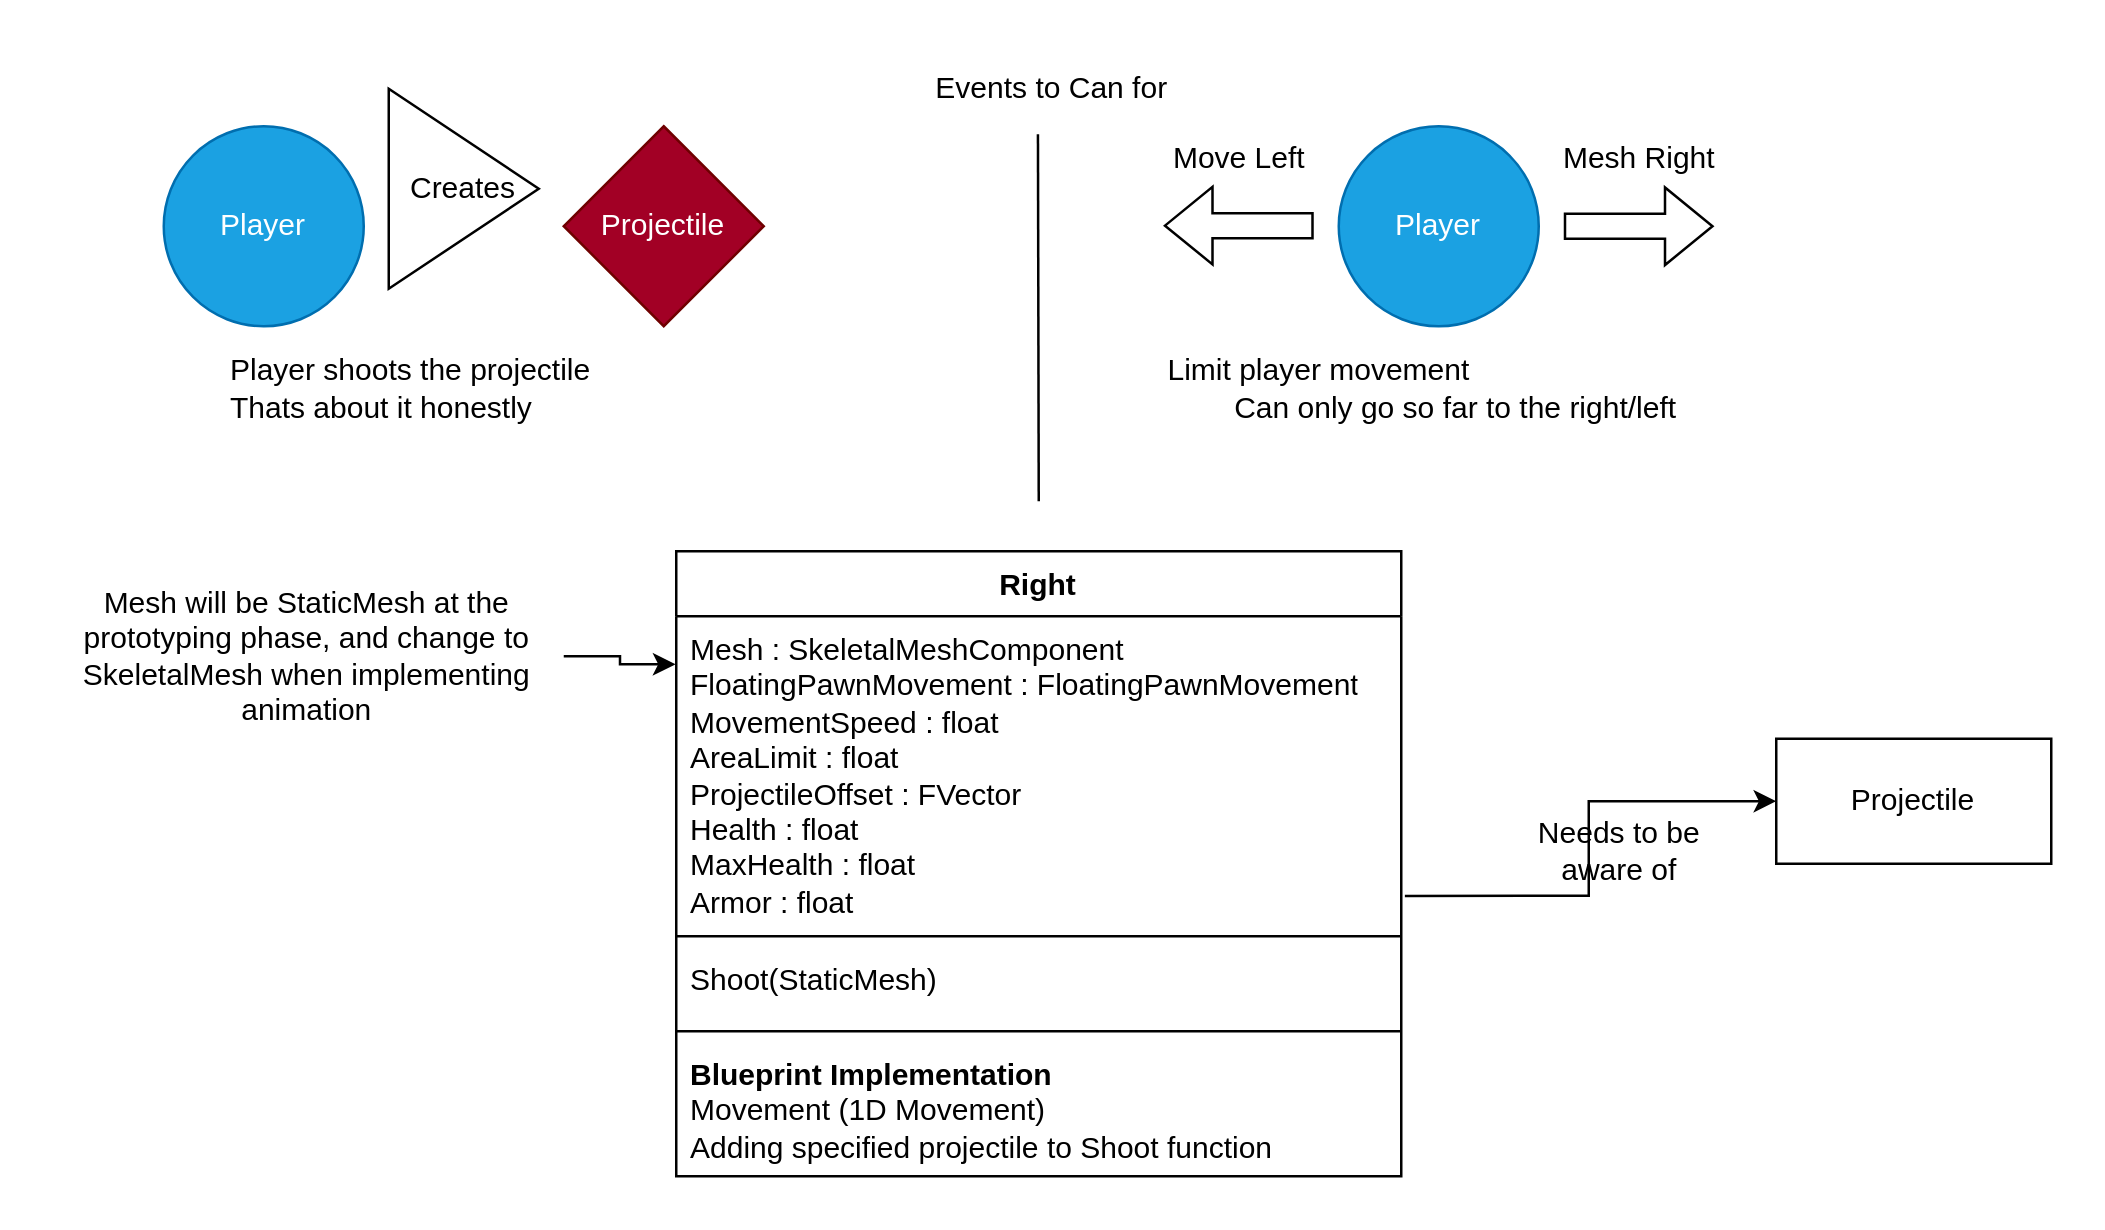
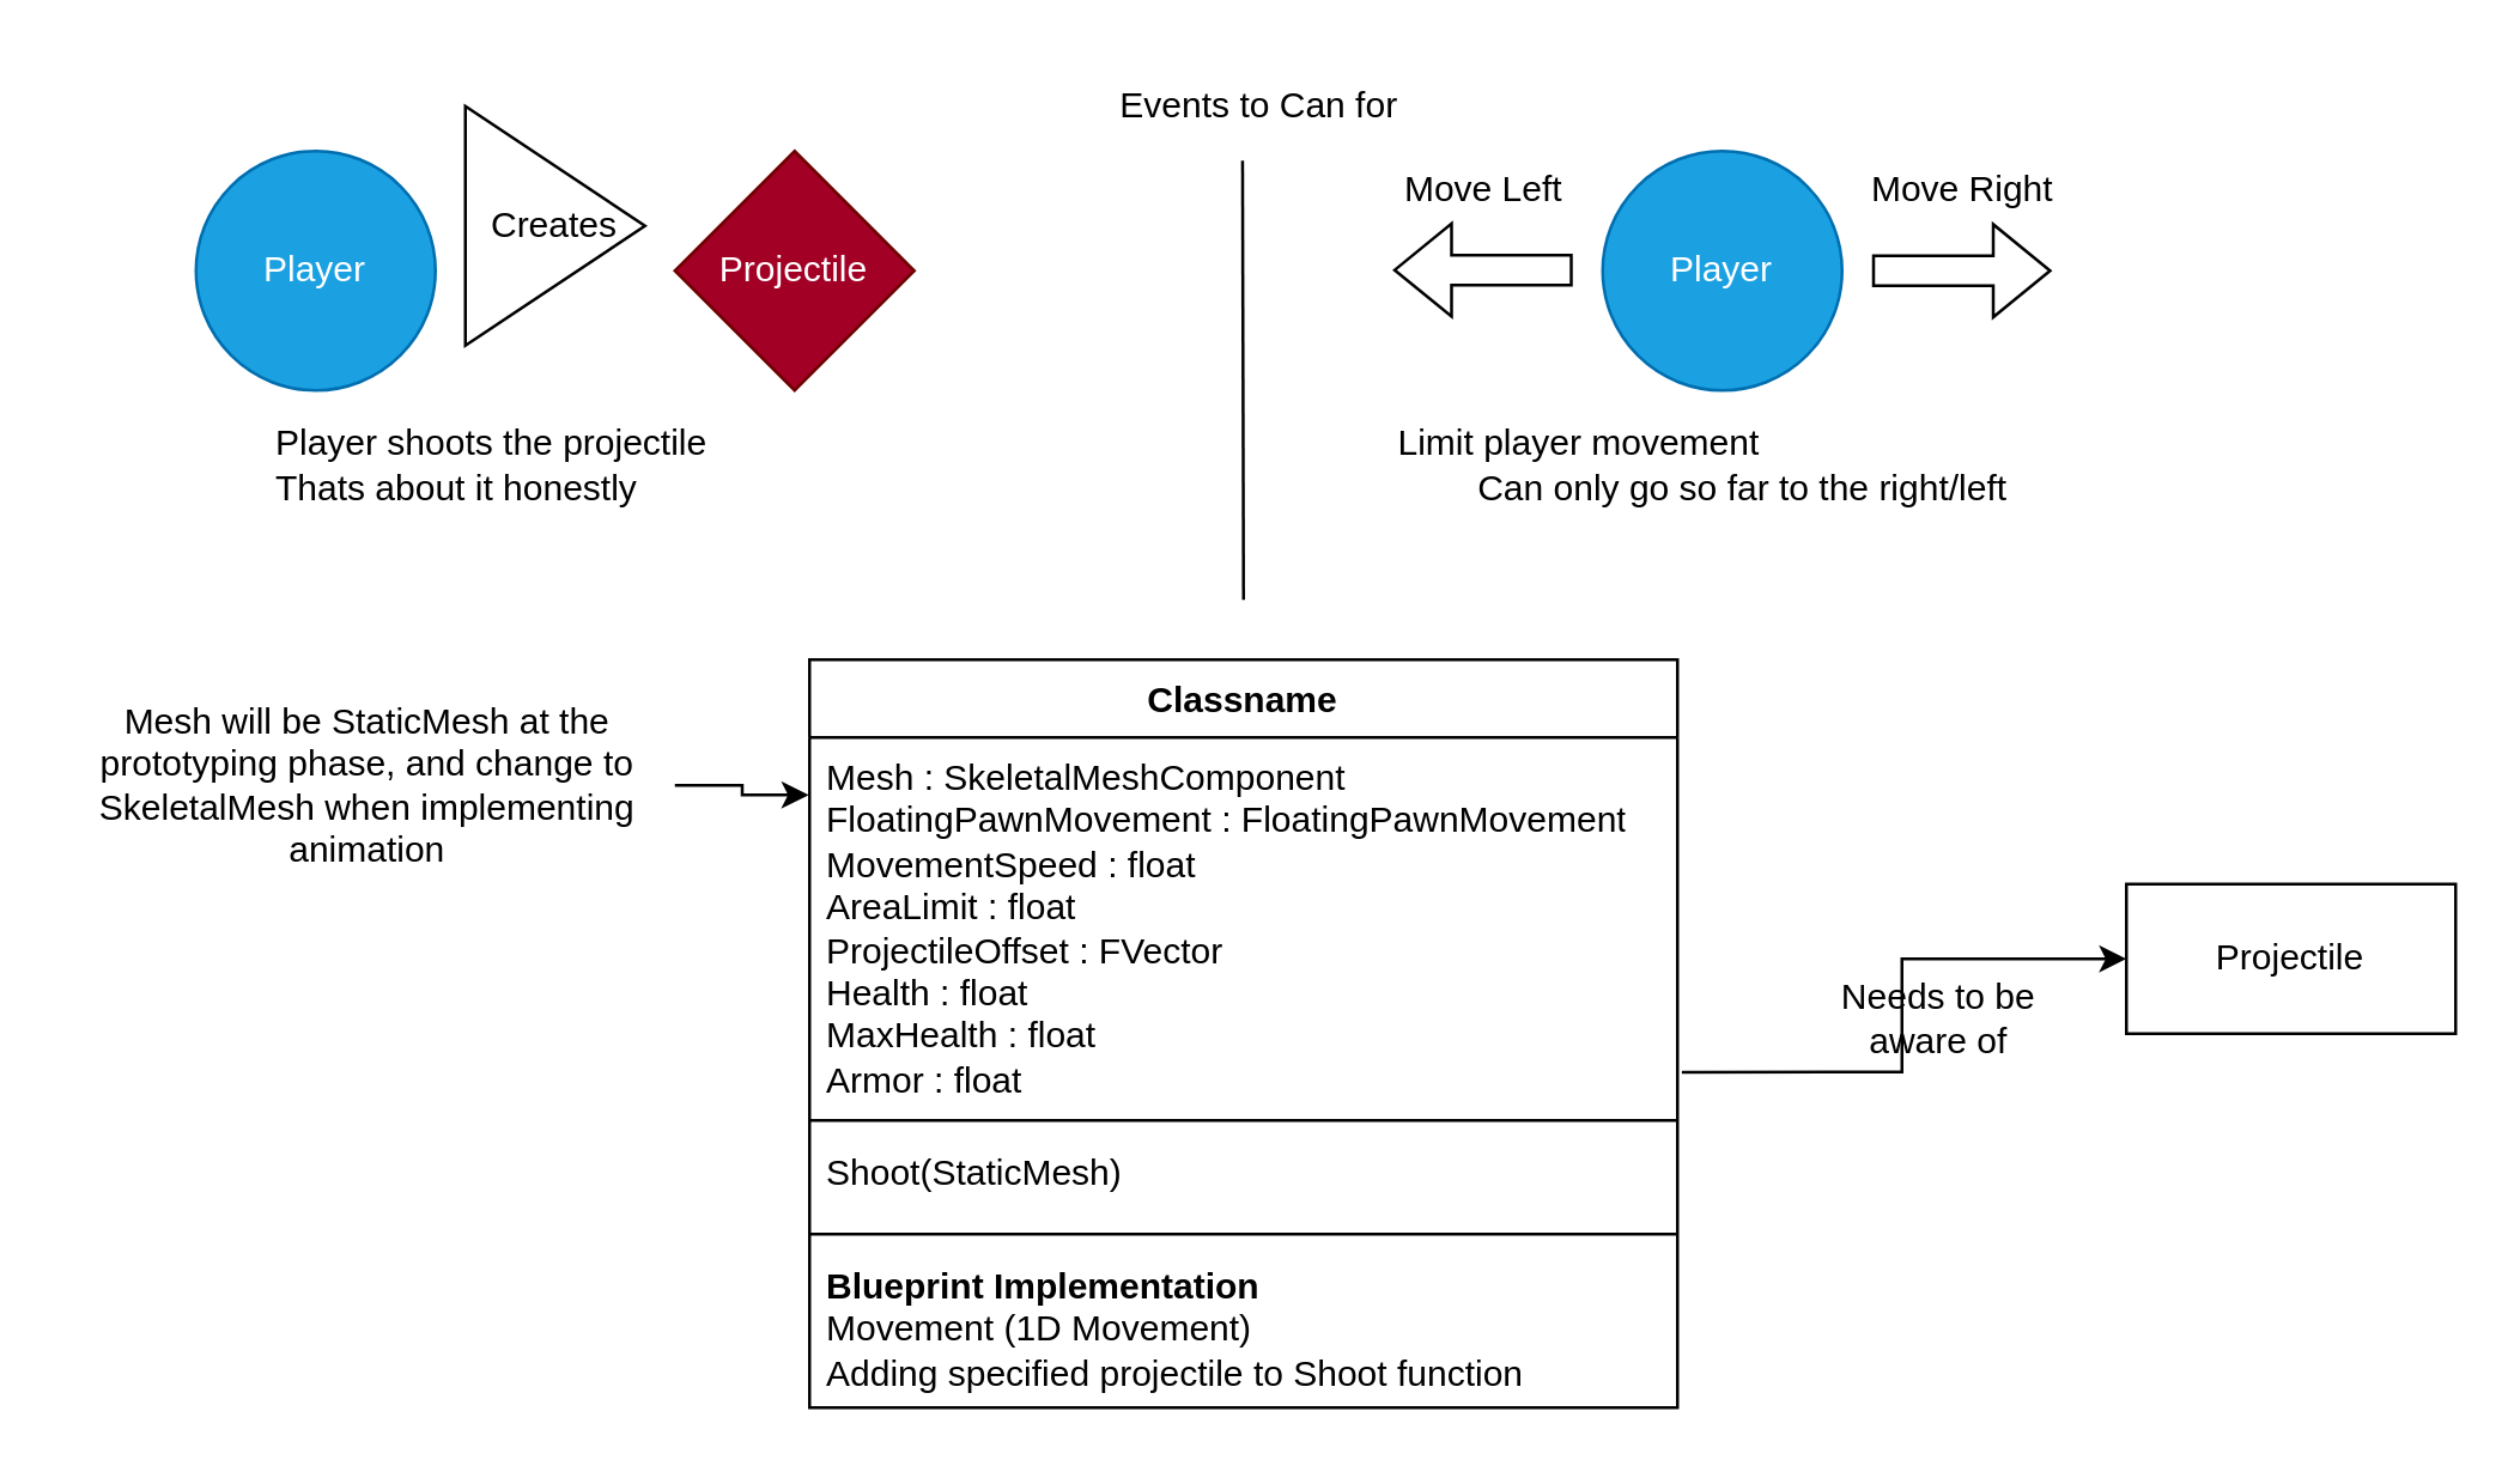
- <mxCell id="9" value="Mesh Right" style="text;html=1;align=center;verticalAlign=middle;resizable=0;points=[];autosize=1;strokeColor=none;fillColor=none;" parent="1" vertex="1"><mxGeometry x="615" y="48" width="80" height="30" as="geometry" /></mxCell>
+ <mxCell id="9" value="Move Right" style="text;html=1;align=center;verticalAlign=middle;resizable=0;points=[];autosize=1;strokeColor=none;fillColor=none;" parent="1" vertex="1"><mxGeometry x="615" y="48" width="80" height="30" as="geometry" /></mxCell>
- <mxCell id="14" value="Right" style="swimlane;fontStyle=1;align=center;verticalAlign=top;childLayout=stackLayout;horizontal=1;startSize=26;horizontalStack=0;resizeParent=1;resizeParentMax=0;resizeLast=0;collapsible=1;marginBottom=0;whiteSpace=wrap;html=1;" parent="1" vertex="1"><mxGeometry x="270" y="220" width="290" height="250" as="geometry" /></mxCell>
+ <mxCell id="14" value="Classname" style="swimlane;fontStyle=1;align=center;verticalAlign=top;childLayout=stackLayout;horizontal=1;startSize=26;horizontalStack=0;resizeParent=1;resizeParentMax=0;resizeLast=0;collapsible=1;marginBottom=0;whiteSpace=wrap;html=1;" parent="1" vertex="1"><mxGeometry x="270" y="220" width="290" height="250" as="geometry" /></mxCell>
